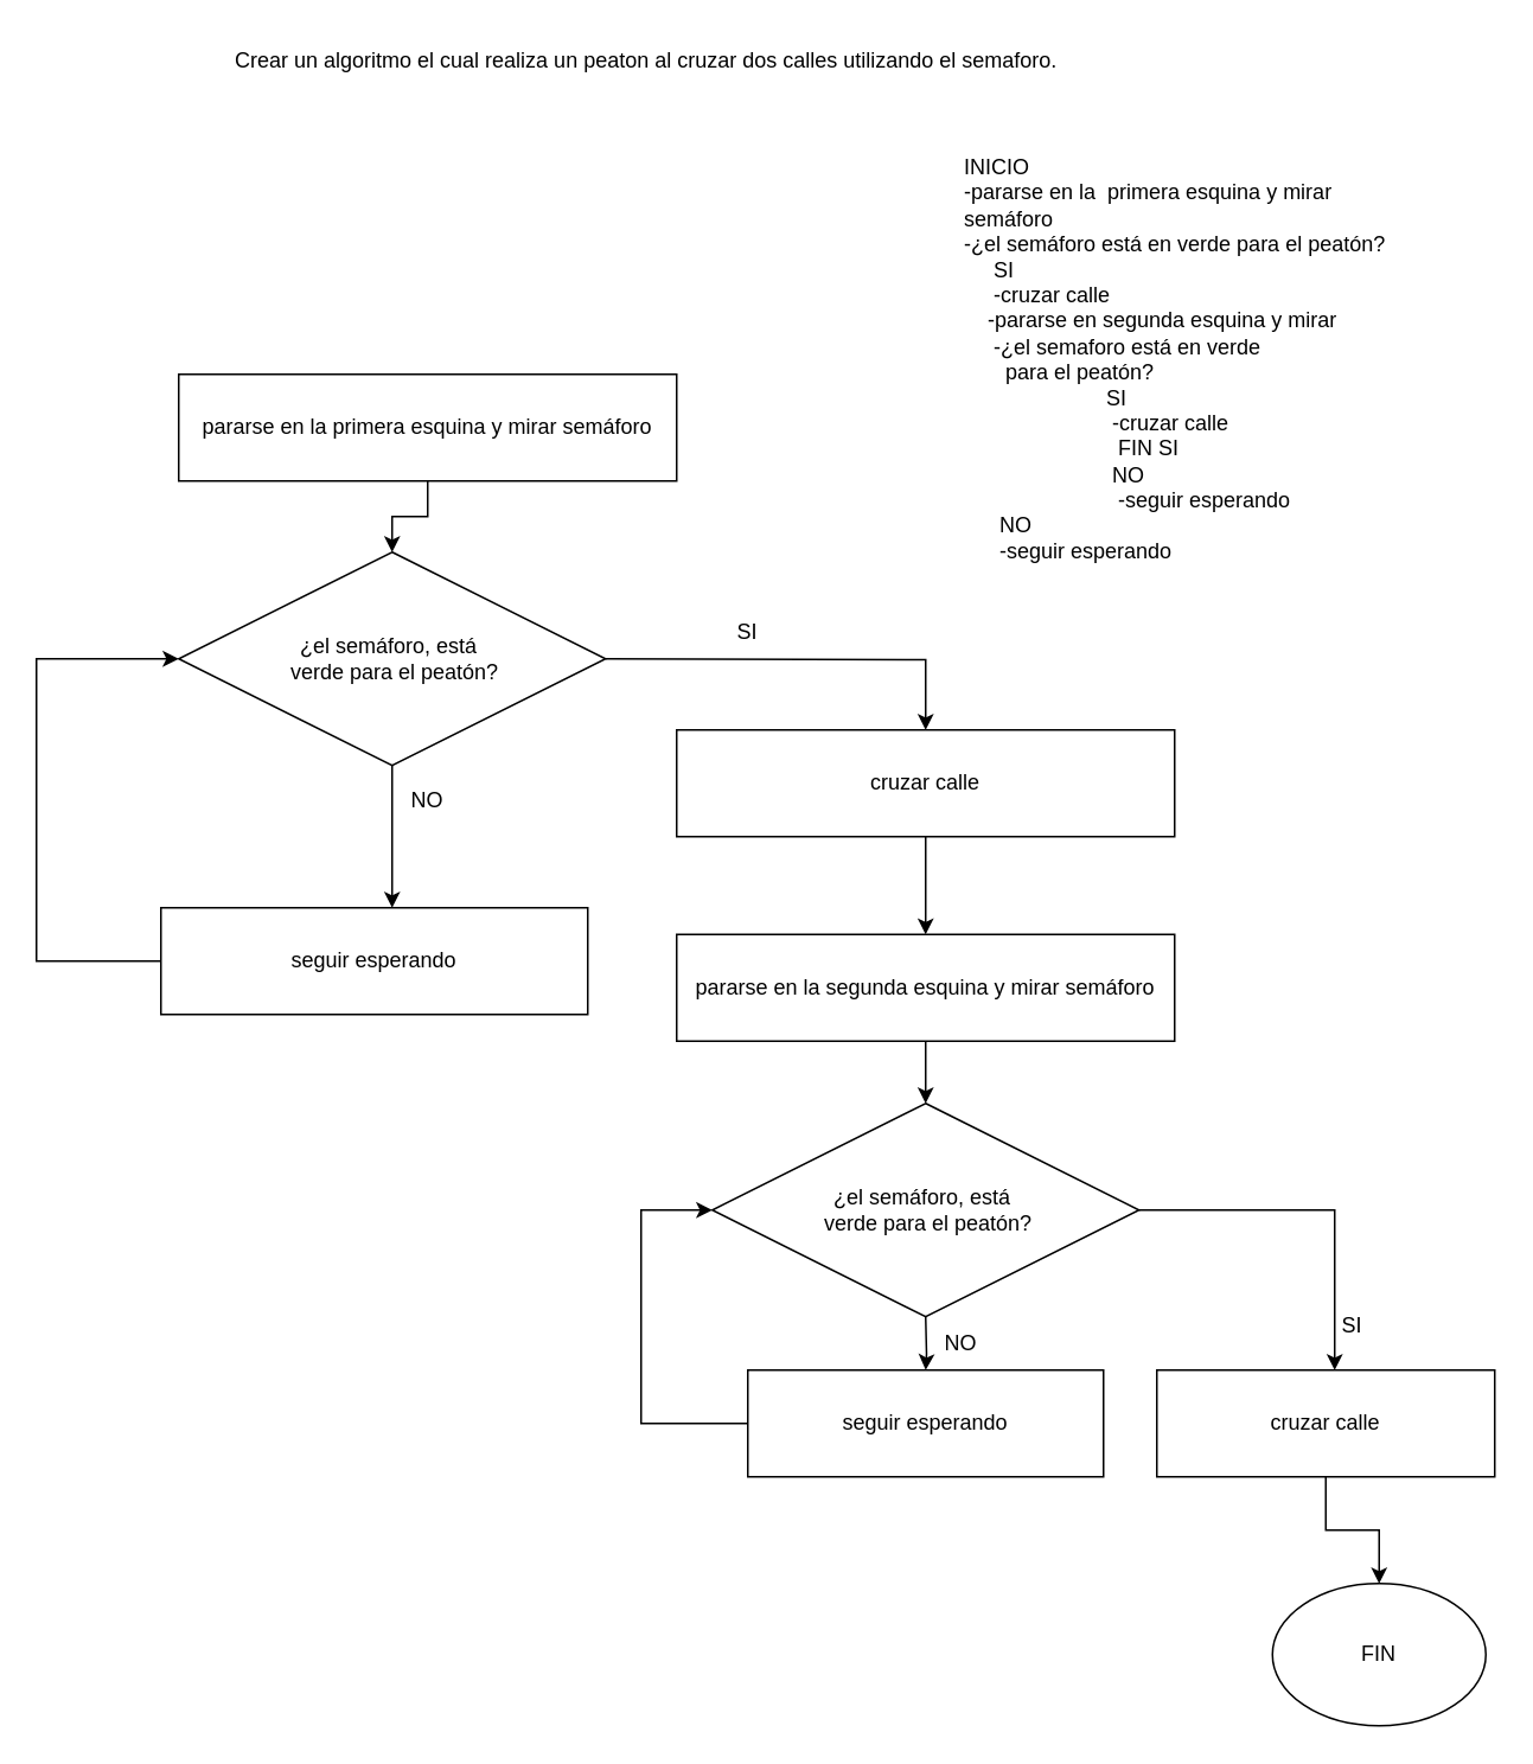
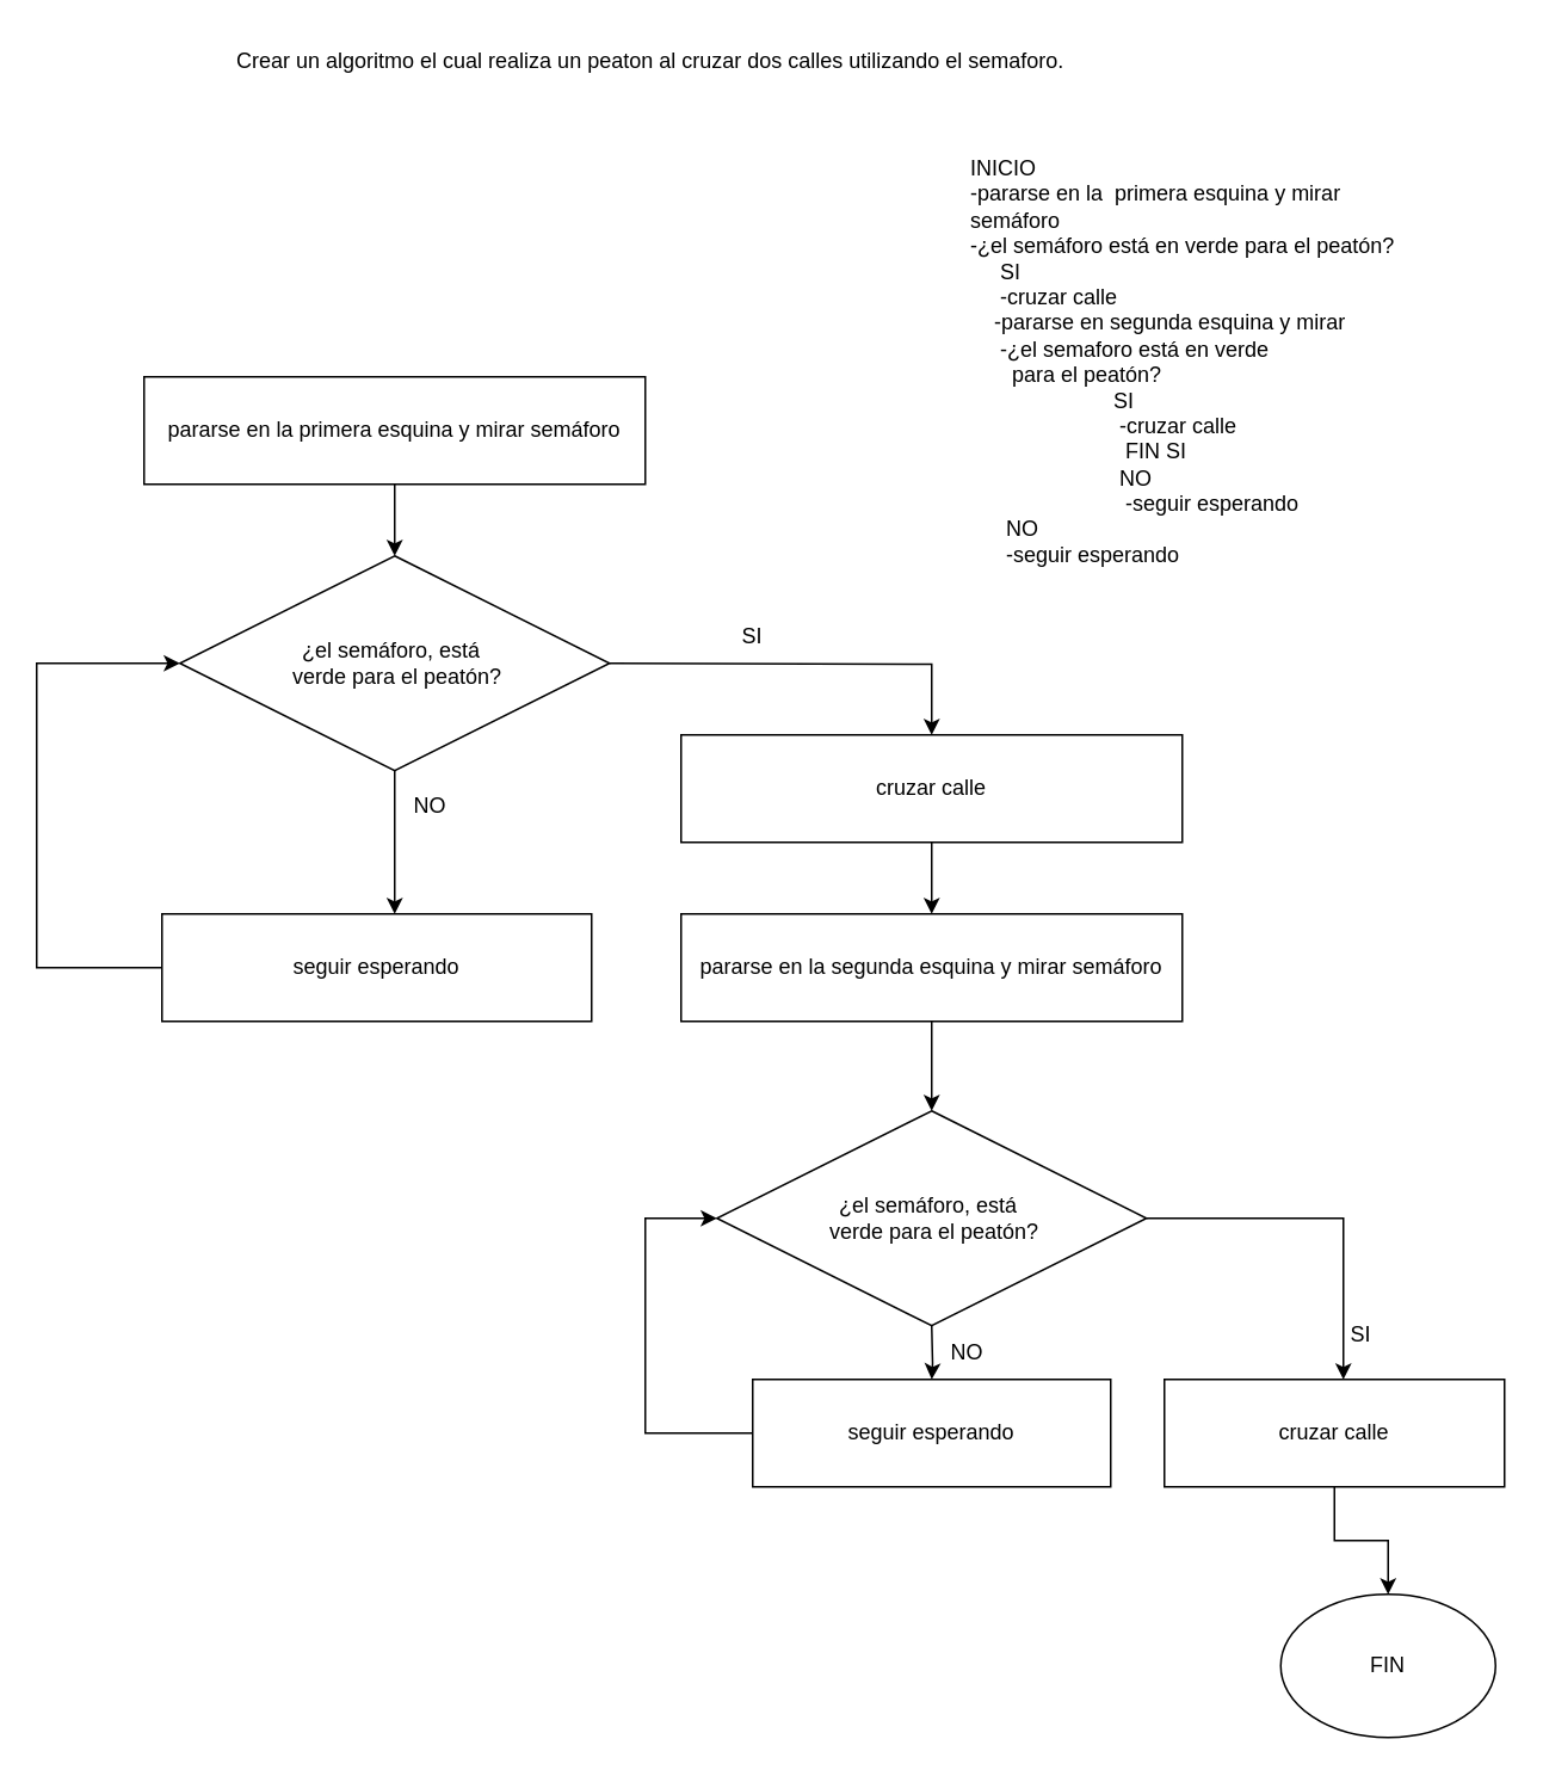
- <mxCell id="5" value="pararse en la primera esquina y mirar semáforo" style="whiteSpace=wrap;html=1;" vertex="1" parent="1"><mxGeometry x="100" y="210" width="280" height="60" as="geometry" /></mxCell>
+ <mxCell id="5" value="pararse en la primera esquina y mirar semáforo" style="whiteSpace=wrap;html=1;" vertex="1" parent="1"><mxGeometry x="80" y="210" width="280" height="60" as="geometry" /></mxCell>
- <mxCell id="11" value="pararse en la segunda esquina y mirar semáforo" style="whiteSpace=wrap;html=1;" vertex="1" parent="1"><mxGeometry x="380" y="525" width="280" height="60" as="geometry" /></mxCell>
+ <mxCell id="11" value="pararse en la segunda esquina y mirar semáforo" style="whiteSpace=wrap;html=1;" vertex="1" parent="1"><mxGeometry x="380" y="510" width="280" height="60" as="geometry" /></mxCell>
